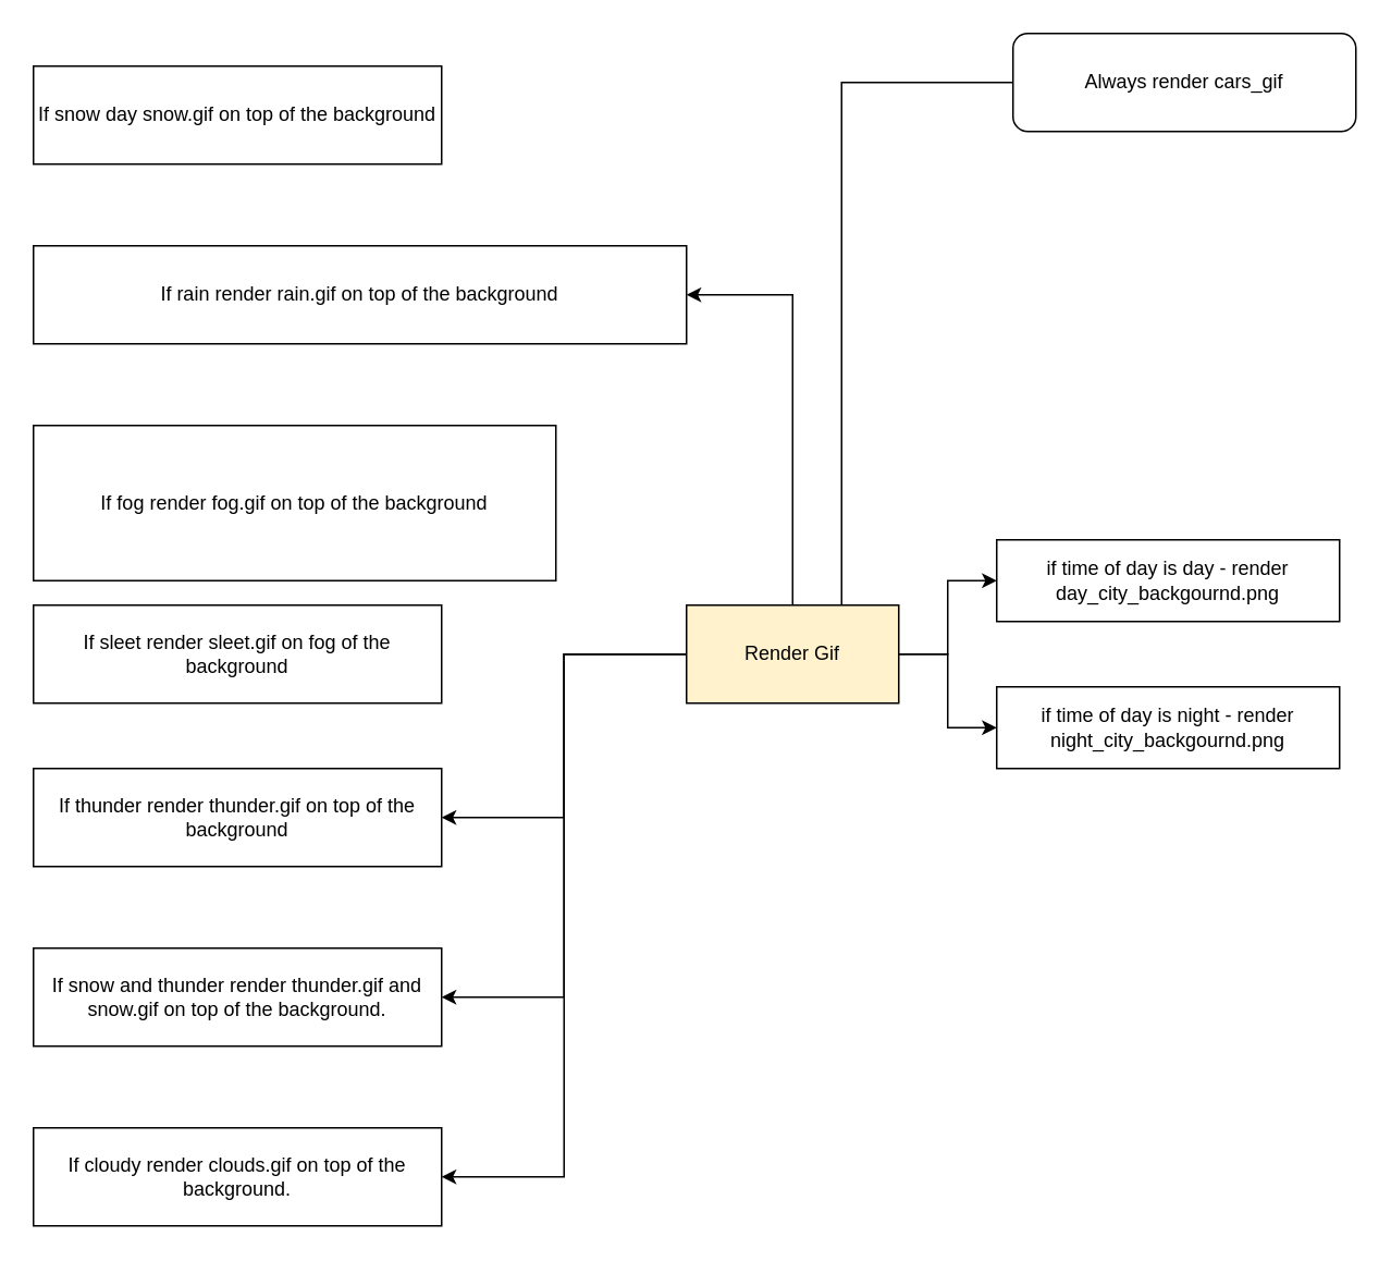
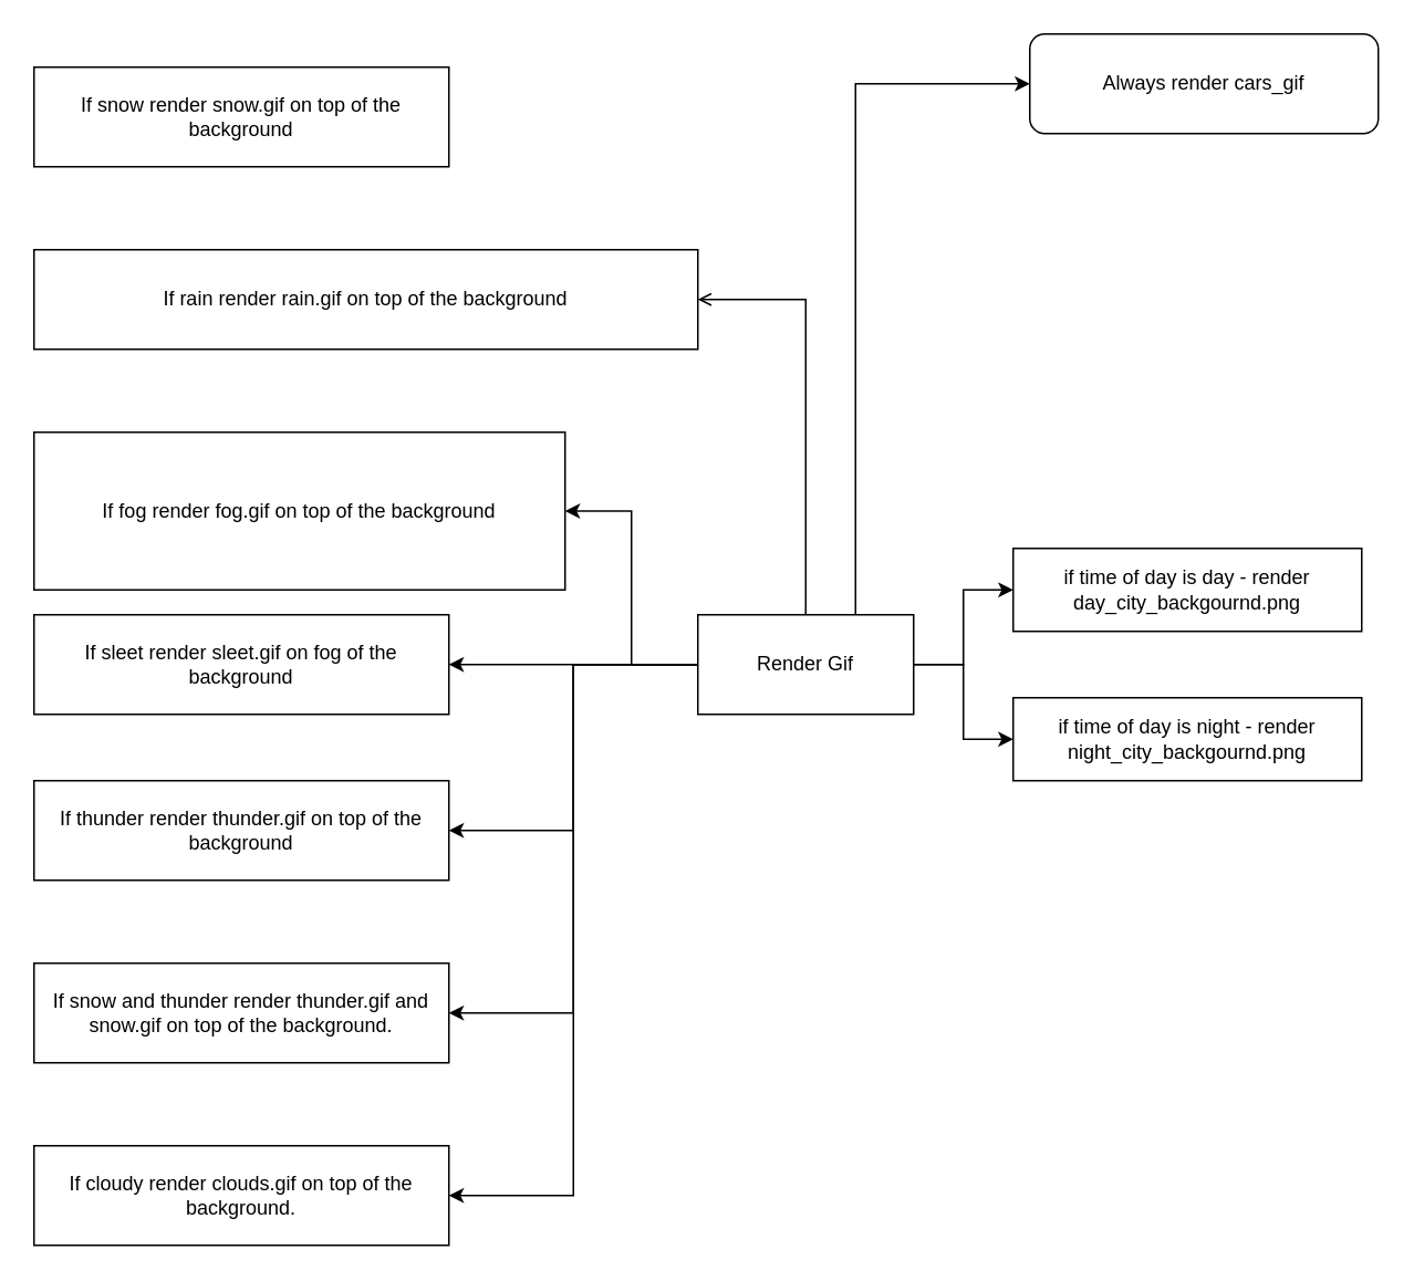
- <mxCell id="3" style="edgeStyle=orthogonalEdgeStyle;rounded=0;orthogonalLoop=1;jettySize=auto;html=1;entryX=0;entryY=0.5;entryDx=0;entryDy=0;endArrow=none;" edge="1" parent="1" source="11" target="14"><mxGeometry relative="1" as="geometry"><mxPoint x="515" y="40" as="targetPoint" /><Array as="points"><mxPoint x="515" y="50" /></Array></mxGeometry></mxCell>
+ <mxCell id="3" style="edgeStyle=orthogonalEdgeStyle;rounded=0;orthogonalLoop=1;jettySize=auto;html=1;entryX=0;entryY=0.5;entryDx=0;entryDy=0;" edge="1" parent="1" source="11" target="14"><mxGeometry relative="1" as="geometry"><mxPoint x="515" y="40" as="targetPoint" /><Array as="points"><mxPoint x="515" y="50" /></Array></mxGeometry></mxCell>
- <mxCell id="15" value="If snow day snow.gif on top of the background" style="rounded=0;whiteSpace=wrap;html=1;" vertex="1" parent="1"><mxGeometry x="20" y="40" width="250" height="60" as="geometry" /></mxCell>
+ <mxCell id="15" value="If snow render snow.gif on top of the background" style="rounded=0;whiteSpace=wrap;html=1;" vertex="1" parent="1"><mxGeometry x="20" y="40" width="250" height="60" as="geometry" /></mxCell>
- <mxCell id="4" style="edgeStyle=orthogonalEdgeStyle;rounded=0;orthogonalLoop=1;jettySize=auto;html=1;entryX=1;entryY=0.5;entryDx=0;entryDy=0;" edge="1" parent="1" source="11" target="16"><mxGeometry relative="1" as="geometry" /></mxCell>
+ <mxCell id="4" style="edgeStyle=orthogonalEdgeStyle;rounded=0;orthogonalLoop=1;jettySize=auto;html=1;entryX=1;entryY=0.5;entryDx=0;entryDy=0;endArrow=open;" edge="1" parent="1" source="11" target="16"><mxGeometry relative="1" as="geometry" /></mxCell>
+ <mxCell id="5" style="edgeStyle=orthogonalEdgeStyle;rounded=0;orthogonalLoop=1;jettySize=auto;html=1;entryX=1;entryY=0.5;entryDx=0;entryDy=0;" edge="1" parent="1" source="11" target="17"><mxGeometry relative="1" as="geometry" /></mxCell>
+ <mxCell id="6" style="edgeStyle=orthogonalEdgeStyle;rounded=0;orthogonalLoop=1;jettySize=auto;html=1;entryX=1;entryY=0.5;entryDx=0;entryDy=0;" edge="1" parent="1" source="11" target="18"><mxGeometry relative="1" as="geometry" /></mxCell>
- <mxCell id="11" value="Render Gif" style="rounded=0;whiteSpace=wrap;html=1;fillColor=#fff2cc;" vertex="1" parent="1"><mxGeometry x="420" y="370" width="130" height="60" as="geometry" /></mxCell>
+ <mxCell id="11" value="Render Gif" style="rounded=0;whiteSpace=wrap;html=1;" vertex="1" parent="1"><mxGeometry x="420" y="370" width="130" height="60" as="geometry" /></mxCell>
